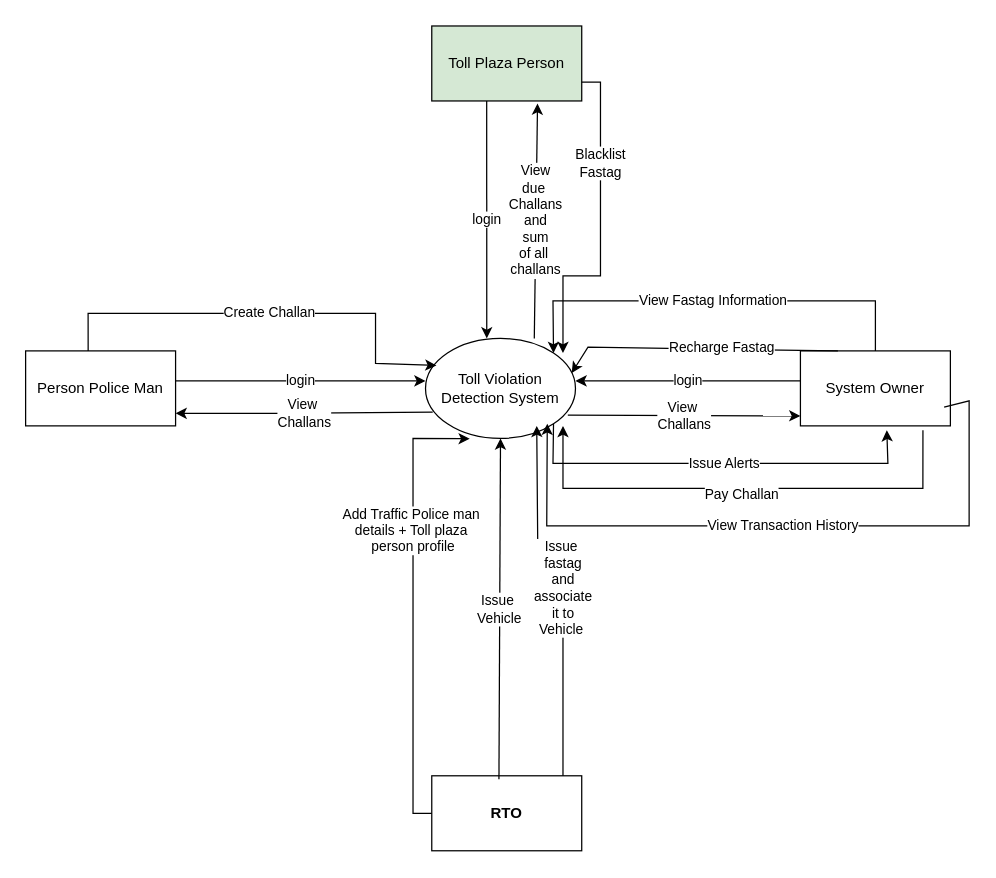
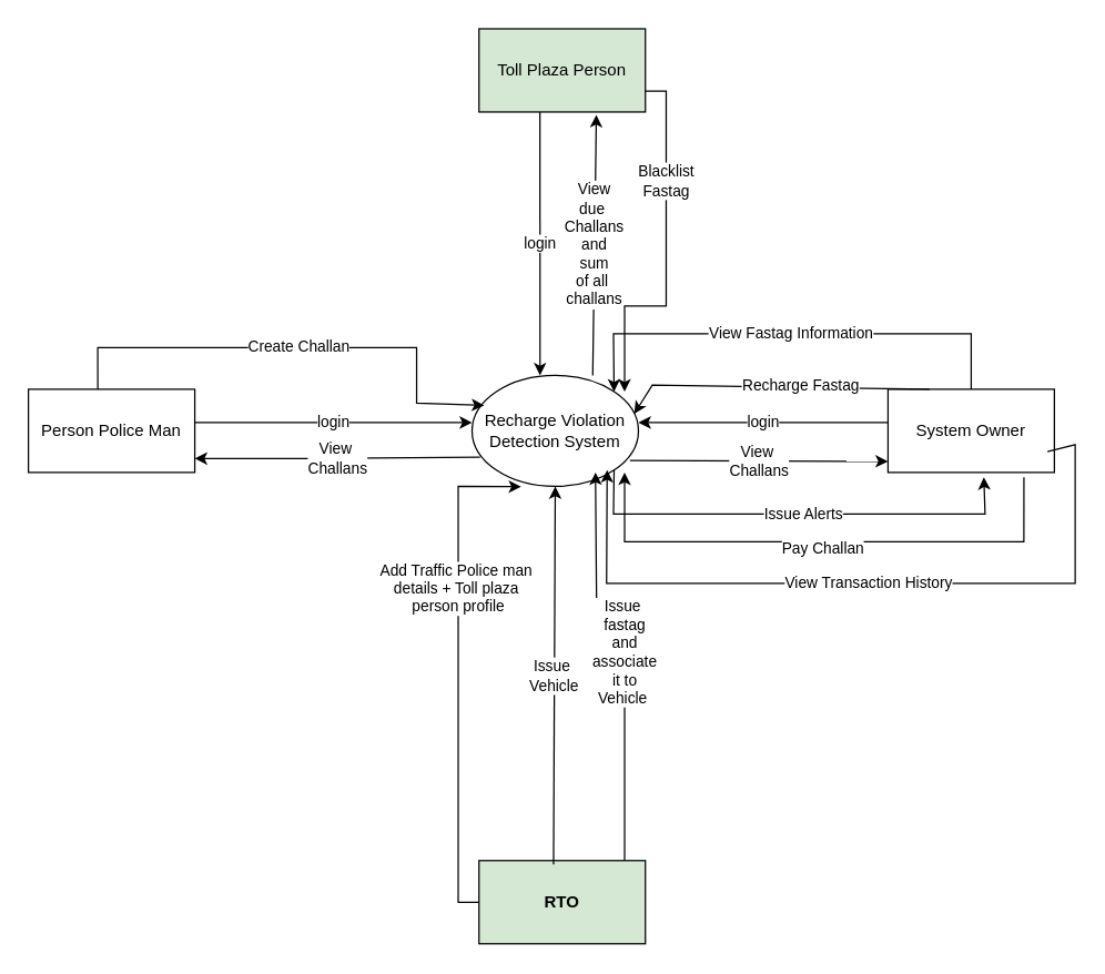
- <mxCell id="2" value="Toll Violation Detection System" style="ellipse;whiteSpace=wrap;html=1;" parent="1" vertex="1"><mxGeometry x="340" y="270" width="120" height="80" as="geometry" /></mxCell>
+ <mxCell id="2" value="Recharge Violation Detection System" style="ellipse;whiteSpace=wrap;html=1;" parent="1" vertex="1"><mxGeometry x="340" y="270" width="120" height="80" as="geometry" /></mxCell>
- <mxCell id="6" value="&lt;b&gt;RTO&lt;/b&gt;" style="whiteSpace=wrap;html=1;" parent="1" vertex="1"><mxGeometry x="345" y="620" width="120" height="60" as="geometry" /></mxCell>
+ <mxCell id="6" value="&lt;b&gt;RTO&lt;/b&gt;" style="whiteSpace=wrap;html=1;fillColor=#d5e8d4;" parent="1" vertex="1"><mxGeometry x="345" y="620" width="120" height="60" as="geometry" /></mxCell>
